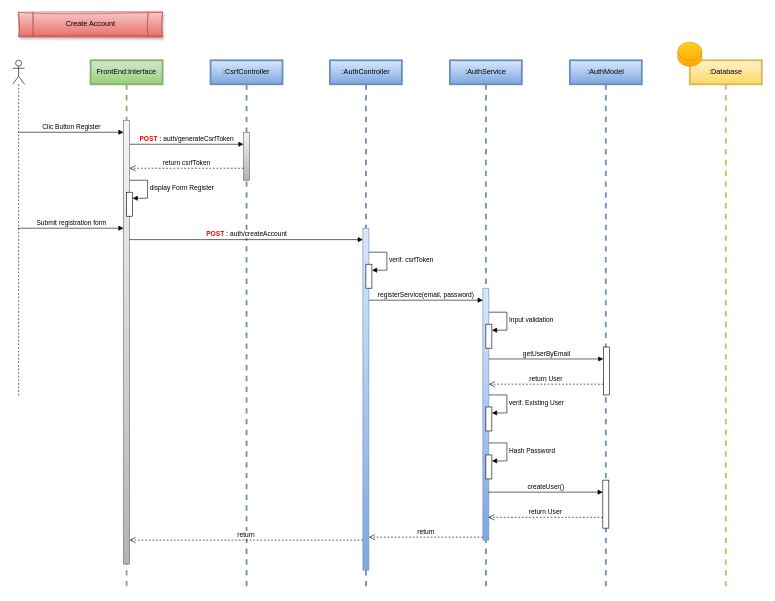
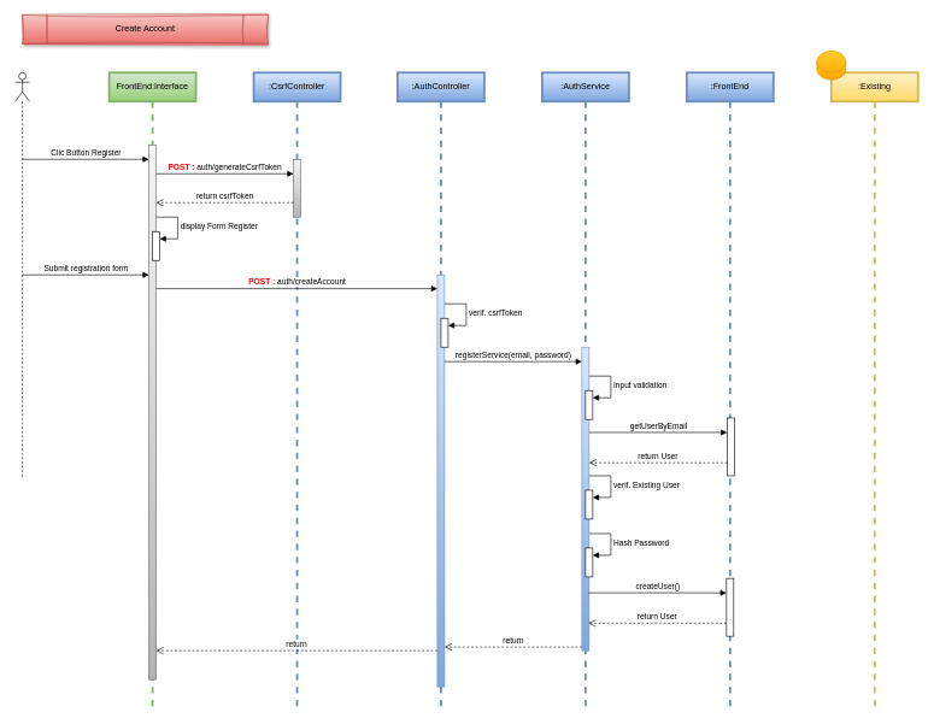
- <mxCell id="3" value="Create Account" style="shape=process;whiteSpace=wrap;html=1;backgroundOutline=1;fillColor=#f8cecc;strokeColor=#b85450;gradientColor=#ea6b66;shadow=1;sketch=1;curveFitting=1;jiggle=2;glass=0;rounded=0;" vertex="1" parent="1"><mxGeometry x="30" y="20" width="240" height="40" as="geometry" /></mxCell>
+ <mxCell id="3" value="Create Account" style="shape=process;whiteSpace=wrap;html=1;backgroundOutline=1;fillColor=#f8cecc;strokeColor=#b85450;gradientColor=#ea6b66;shadow=1;sketch=1;curveFitting=1;jiggle=2;glass=0;rounded=0;" vertex="1" parent="1"><mxGeometry x="30" y="20" width="340" height="40" as="geometry" /></mxCell>
- <mxCell id="20" value=":AuthModel" style="shape=umlLifeline;perimeter=lifelinePerimeter;whiteSpace=wrap;html=1;container=1;dropTarget=0;collapsible=0;recursiveResize=0;outlineConnect=0;portConstraint=eastwest;newEdgeStyle={&quot;curved&quot;:0,&quot;rounded&quot;:0};strokeWidth=3;fillColor=#dae8fc;gradientColor=#7ea6e0;strokeColor=#6c8ebf;" vertex="1" parent="1"><mxGeometry x="949" y="100" width="120" height="880" as="geometry" /></mxCell>
+ <mxCell id="20" value=":FrontEnd" style="shape=umlLifeline;perimeter=lifelinePerimeter;whiteSpace=wrap;html=1;container=1;dropTarget=0;collapsible=0;recursiveResize=0;outlineConnect=0;portConstraint=eastwest;newEdgeStyle={&quot;curved&quot;:0,&quot;rounded&quot;:0};strokeWidth=3;fillColor=#dae8fc;gradientColor=#7ea6e0;strokeColor=#6c8ebf;" vertex="1" parent="1"><mxGeometry x="949" y="100" width="120" height="880" as="geometry" /></mxCell>
- <mxCell id="25" value=":Database" style="shape=umlLifeline;perimeter=lifelinePerimeter;whiteSpace=wrap;html=1;container=1;dropTarget=0;collapsible=0;recursiveResize=0;outlineConnect=0;portConstraint=eastwest;newEdgeStyle={&quot;curved&quot;:0,&quot;rounded&quot;:0};strokeWidth=3;fillColor=#fff2cc;gradientColor=#ffd966;strokeColor=#d6b656;" vertex="1" parent="1"><mxGeometry x="1149" y="100" width="120" height="880" as="geometry" /></mxCell>
+ <mxCell id="25" value=":Existing" style="shape=umlLifeline;perimeter=lifelinePerimeter;whiteSpace=wrap;html=1;container=1;dropTarget=0;collapsible=0;recursiveResize=0;outlineConnect=0;portConstraint=eastwest;newEdgeStyle={&quot;curved&quot;:0,&quot;rounded&quot;:0};strokeWidth=3;fillColor=#fff2cc;gradientColor=#ffd966;strokeColor=#d6b656;" vertex="1" parent="1"><mxGeometry x="1149" y="100" width="120" height="880" as="geometry" /></mxCell>
